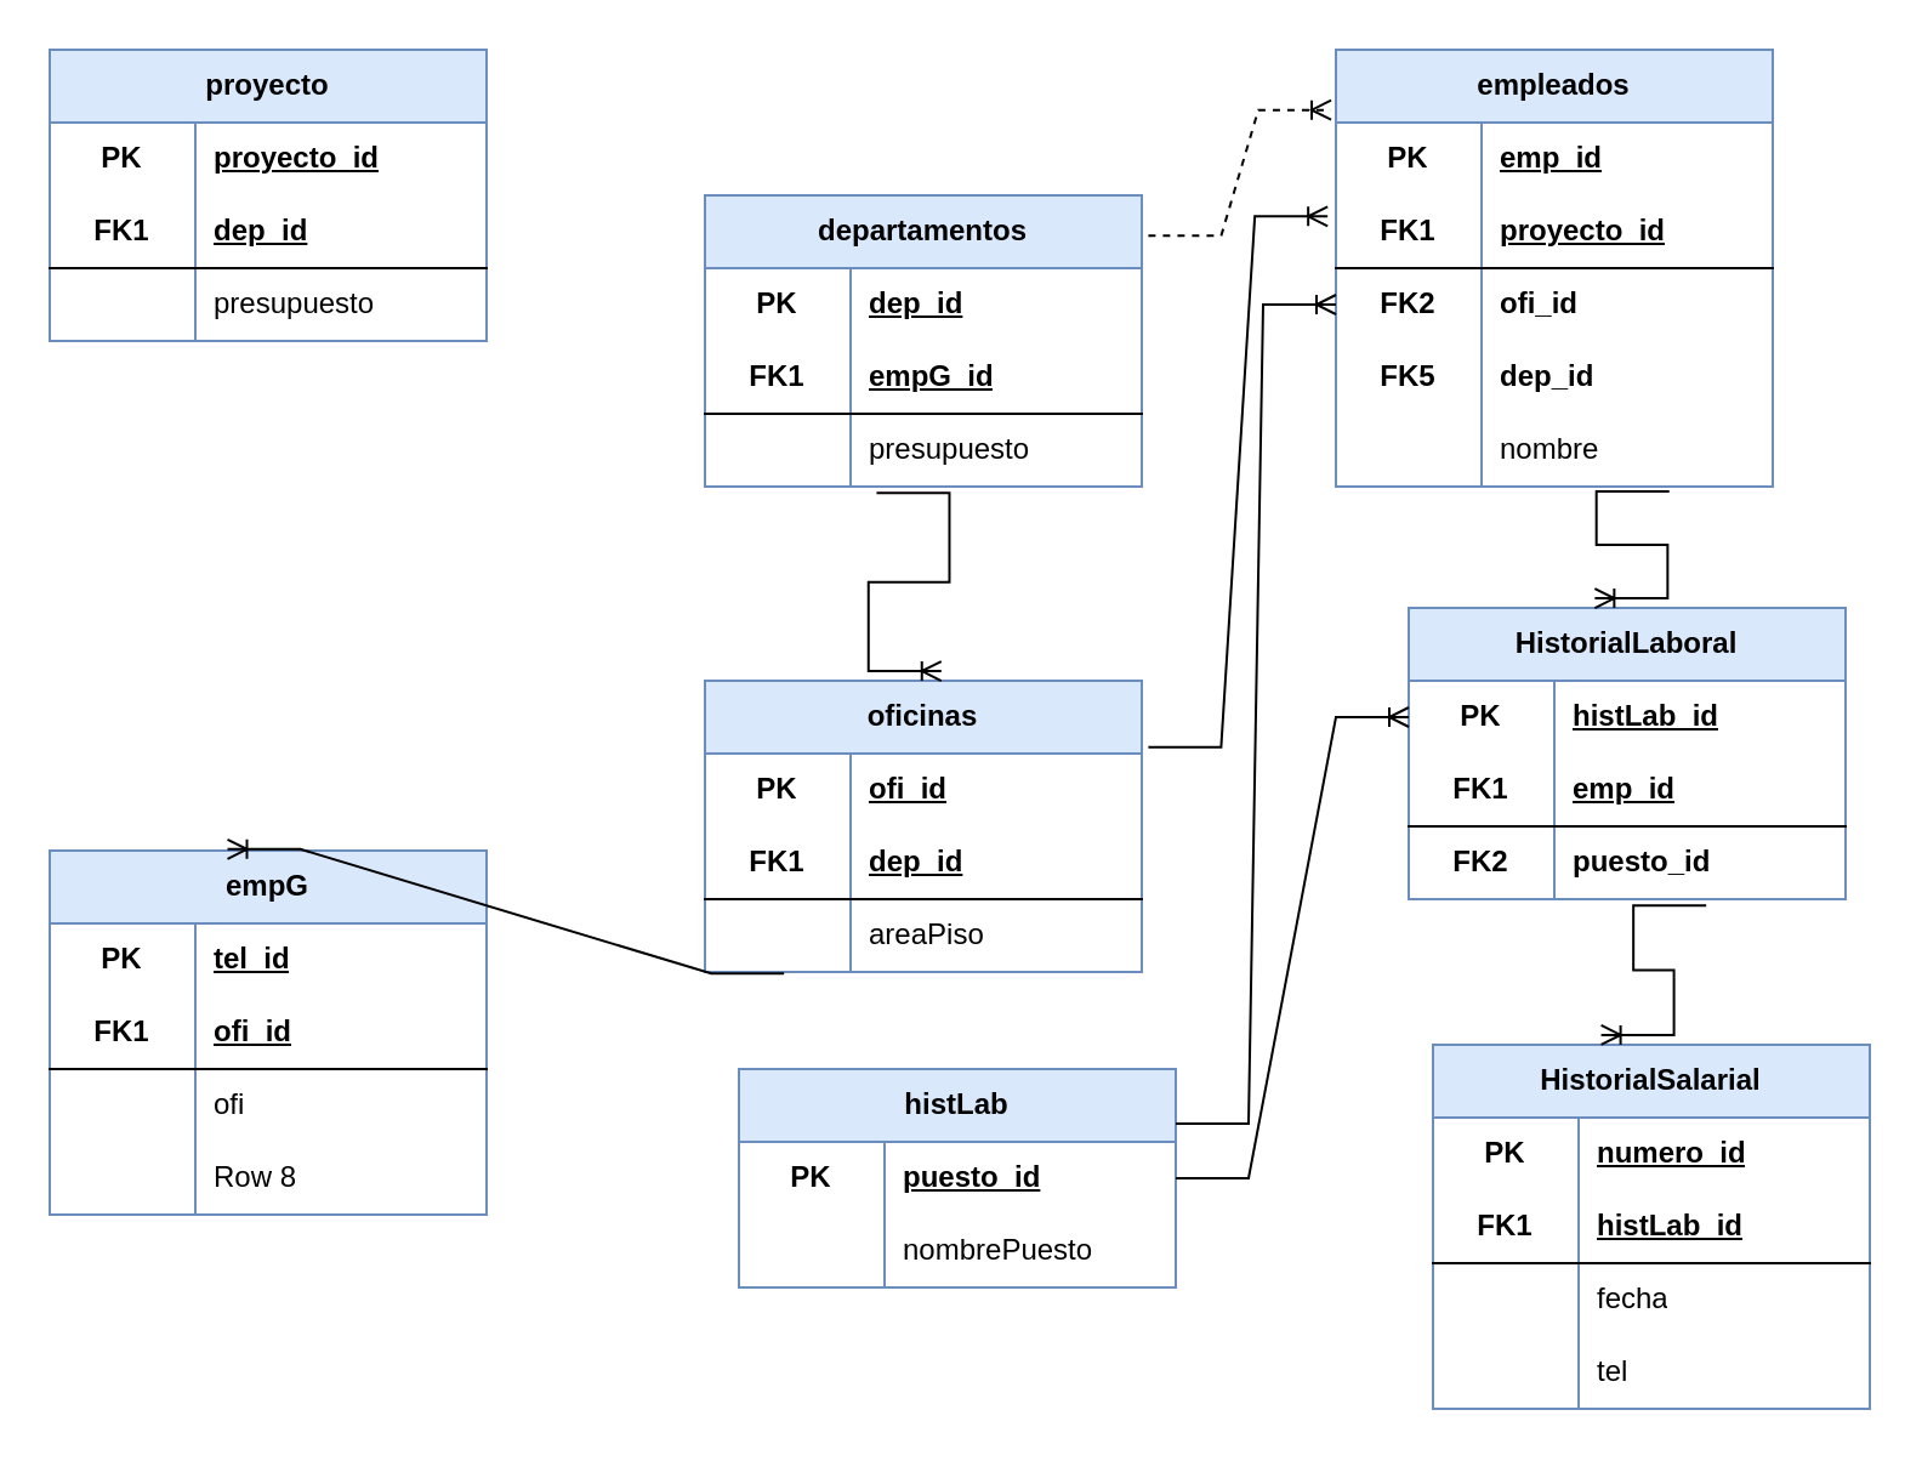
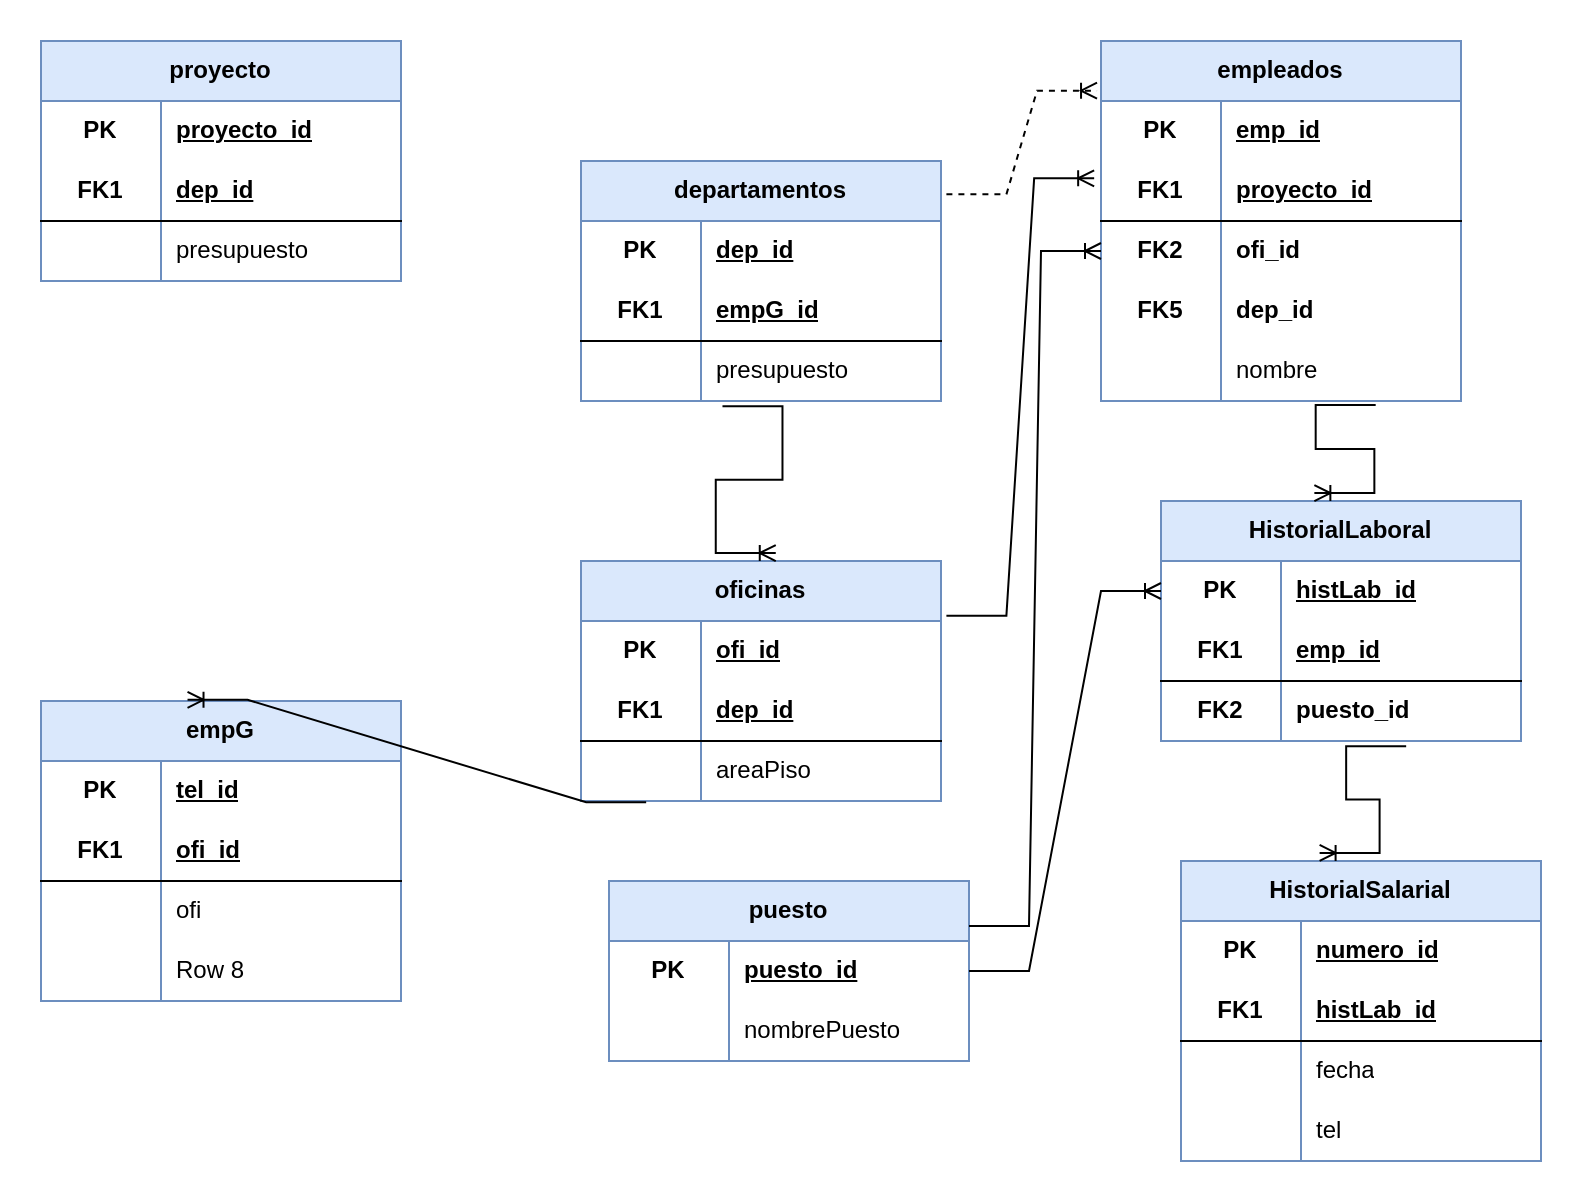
- <mxCell id="48" value="histLab" style="shape=table;startSize=30;container=1;collapsible=1;childLayout=tableLayout;fixedRows=1;rowLines=0;fontStyle=1;align=center;resizeLast=1;html=1;whiteSpace=wrap;fillColor=#dae8fc;strokeColor=#6c8ebf;" vertex="1" parent="1"><mxGeometry x="304" y="440" width="180" height="90" as="geometry" /></mxCell>
+ <mxCell id="48" value="puesto" style="shape=table;startSize=30;container=1;collapsible=1;childLayout=tableLayout;fixedRows=1;rowLines=0;fontStyle=1;align=center;resizeLast=1;html=1;whiteSpace=wrap;fillColor=#dae8fc;strokeColor=#6c8ebf;" vertex="1" parent="1"><mxGeometry x="304" y="440" width="180" height="90" as="geometry" /></mxCell>
